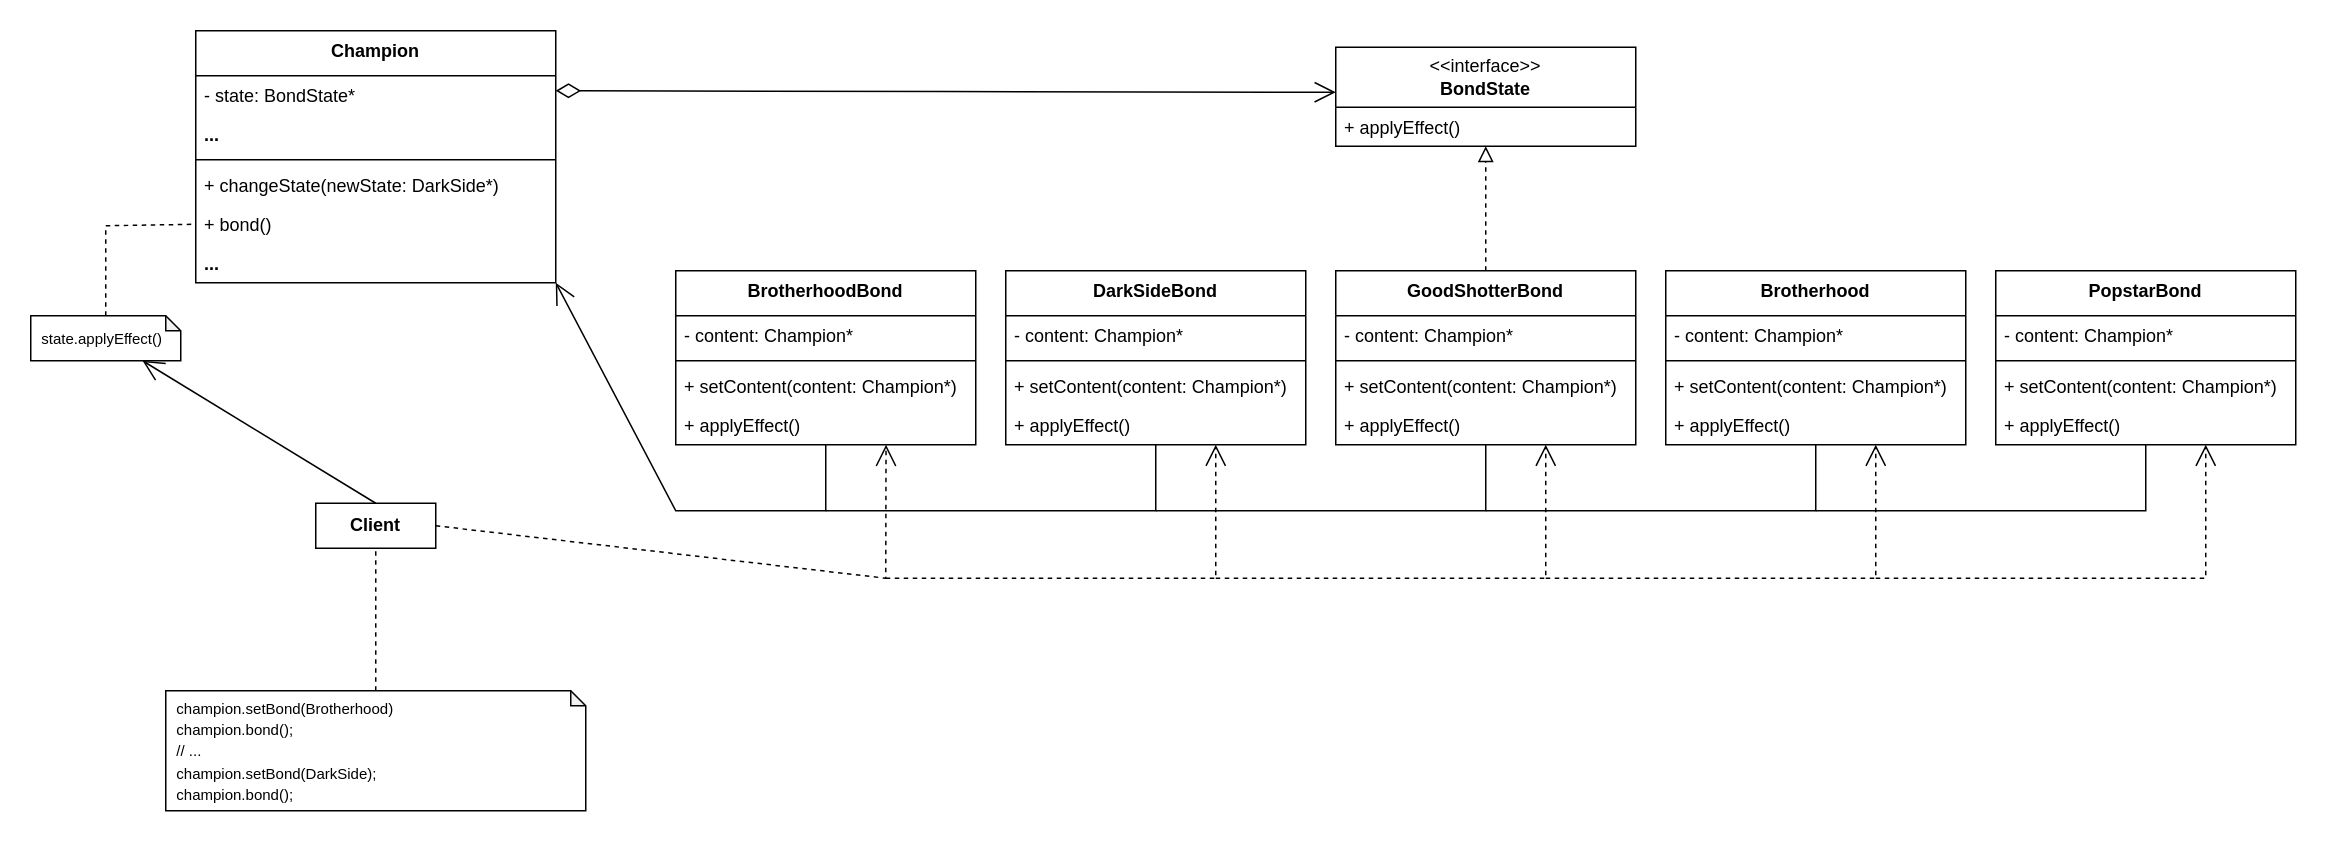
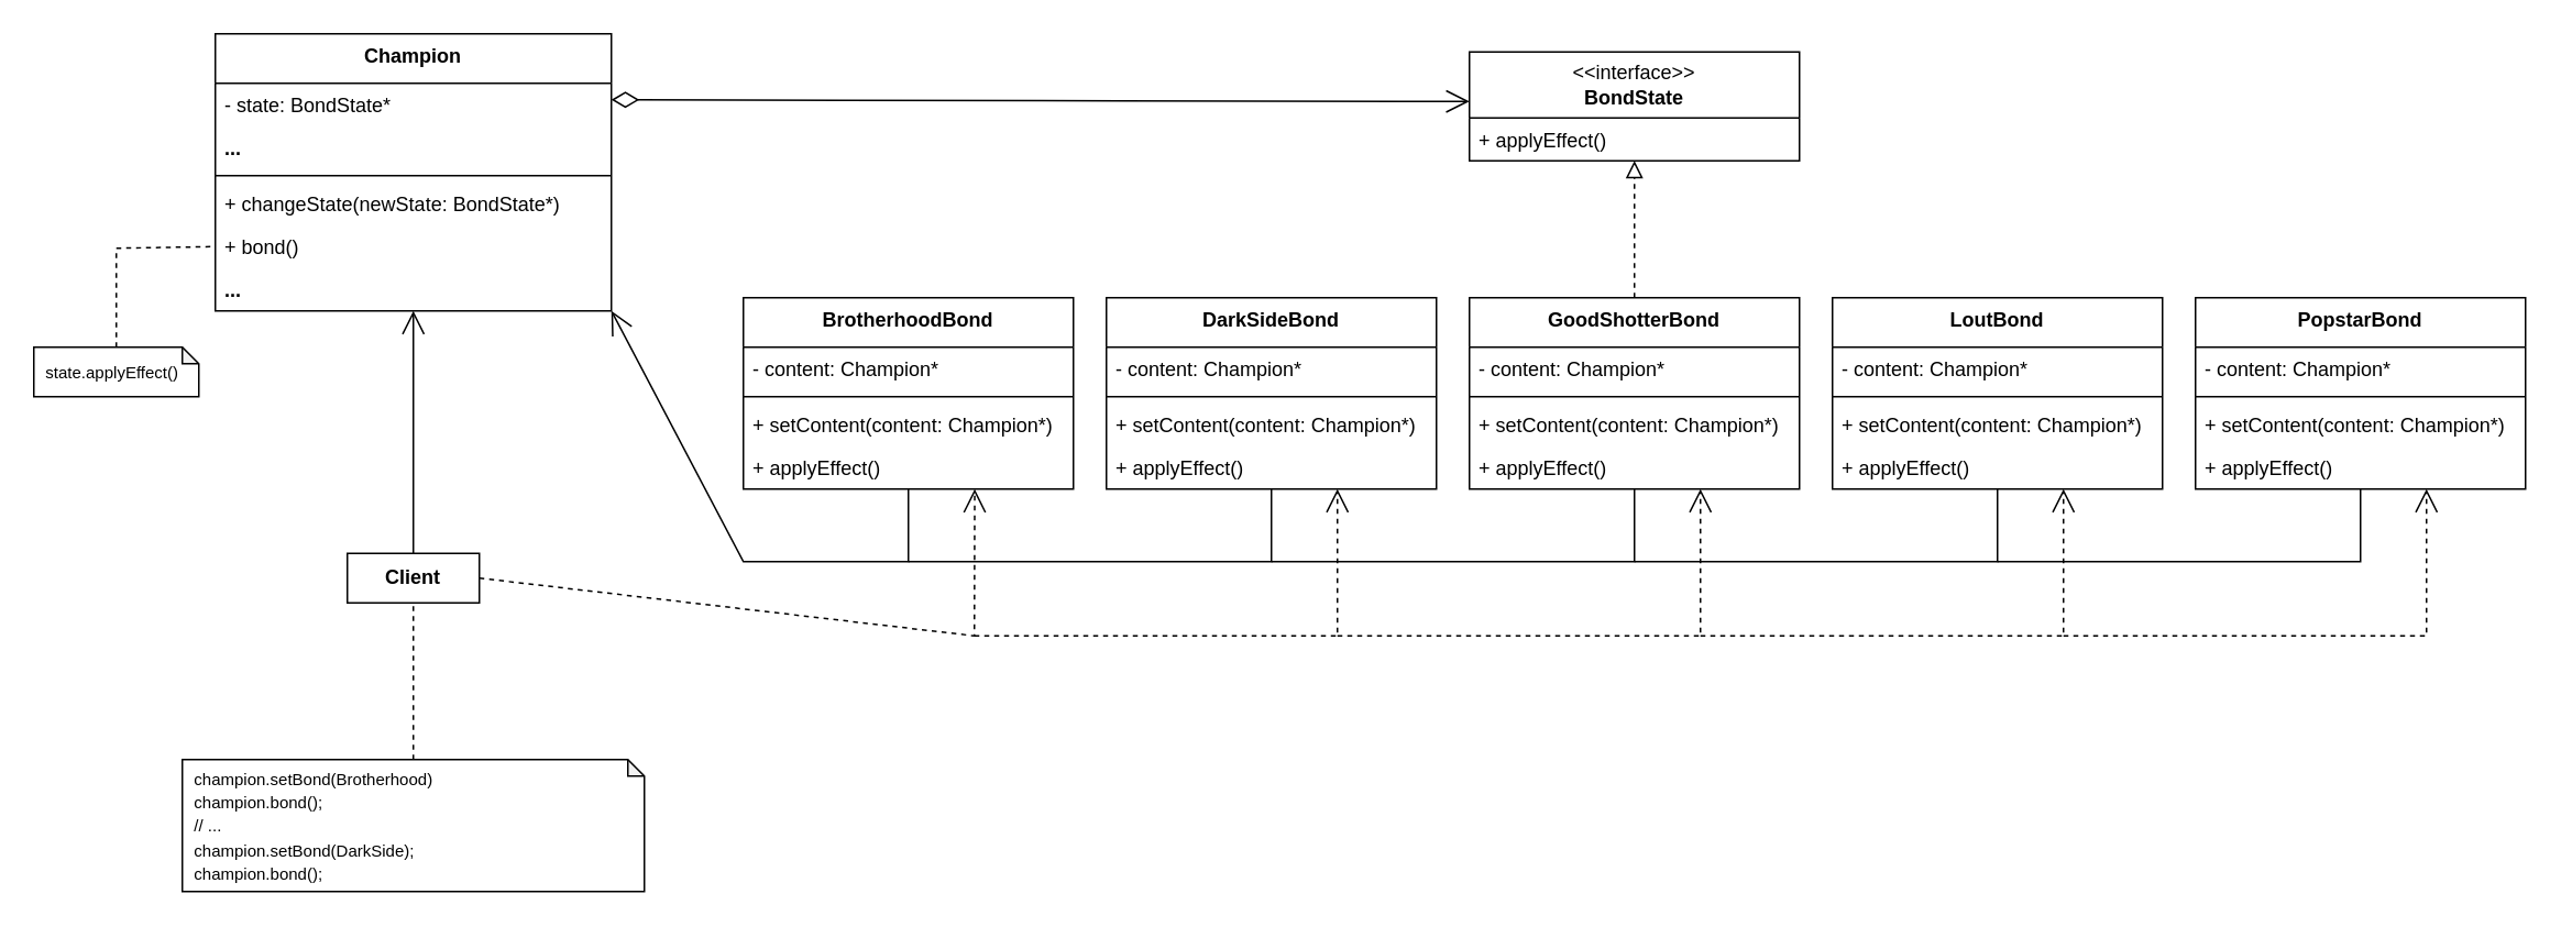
- <mxCell id="33" value="+ changeState(newState&lt;span style=&quot;background-color: initial;&quot;&gt;: DarkSide*&lt;/span&gt;&lt;span style=&quot;background-color: initial;&quot;&gt;)&lt;/span&gt;" style="text;strokeColor=none;fillColor=none;align=left;verticalAlign=top;spacingLeft=4;spacingRight=4;overflow=hidden;rotatable=0;points=[[0,0.5],[1,0.5]];portConstraint=eastwest;whiteSpace=wrap;html=1;" vertex="1" parent="29"><mxGeometry y="90" width="240" height="26" as="geometry" /></mxCell>
+ <mxCell id="33" value="+ changeState(newState&lt;span style=&quot;background-color: initial;&quot;&gt;: BondState*&lt;/span&gt;&lt;span style=&quot;background-color: initial;&quot;&gt;)&lt;/span&gt;" style="text;strokeColor=none;fillColor=none;align=left;verticalAlign=top;spacingLeft=4;spacingRight=4;overflow=hidden;rotatable=0;points=[[0,0.5],[1,0.5]];portConstraint=eastwest;whiteSpace=wrap;html=1;" vertex="1" parent="29"><mxGeometry y="90" width="240" height="26" as="geometry" /></mxCell>
- <mxCell id="4" value="Brotherhood" style="swimlane;fontStyle=1;align=center;verticalAlign=top;childLayout=stackLayout;horizontal=1;startSize=30;horizontalStack=0;resizeParent=1;resizeParentMax=0;resizeLast=0;collapsible=1;marginBottom=0;whiteSpace=wrap;html=1;" vertex="1" parent="1"><mxGeometry x="1110" y="180" width="200" height="116" as="geometry" /></mxCell>
+ <mxCell id="4" value="LoutBond" style="swimlane;fontStyle=1;align=center;verticalAlign=top;childLayout=stackLayout;horizontal=1;startSize=30;horizontalStack=0;resizeParent=1;resizeParentMax=0;resizeLast=0;collapsible=1;marginBottom=0;whiteSpace=wrap;html=1;" vertex="1" parent="1"><mxGeometry x="1110" y="180" width="200" height="116" as="geometry" /></mxCell>
- <mxCell id="38" value="" style="endArrow=open;endFill=1;endSize=12;html=1;rounded=0;exitX=0.5;exitY=0;exitDx=0;exitDy=0;" edge="1" parent="1" source="37" target="40"><mxGeometry width="160" relative="1" as="geometry"><mxPoint x="249.29" y="264" as="sourcePoint" /><mxPoint x="249.29" y="200" as="targetPoint" /></mxGeometry></mxCell>
+ <mxCell id="38" value="" style="endArrow=open;endFill=1;endSize=12;html=1;rounded=0;exitX=0.5;exitY=0;exitDx=0;exitDy=0;entryX=0.5;entryY=1;entryDx=0;entryDy=0;" edge="1" parent="1" source="37" target="29"><mxGeometry width="160" relative="1" as="geometry"><mxPoint x="249.29" y="264" as="sourcePoint" /><mxPoint x="249.29" y="200" as="targetPoint" /></mxGeometry></mxCell>
